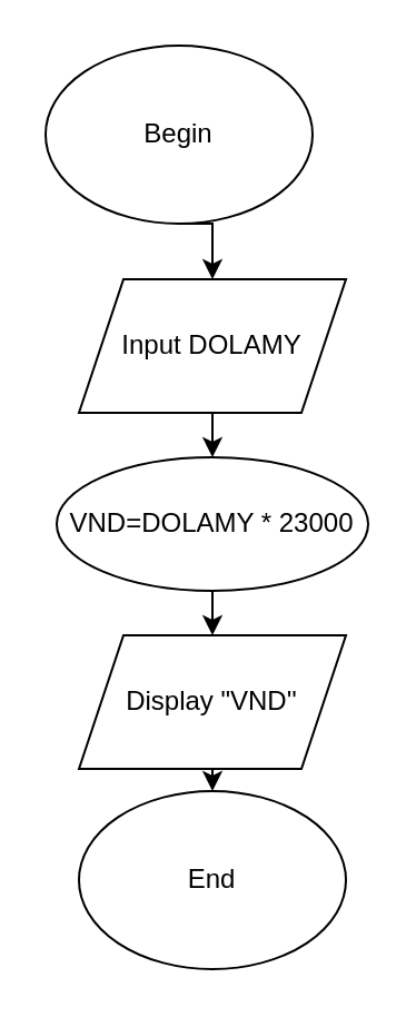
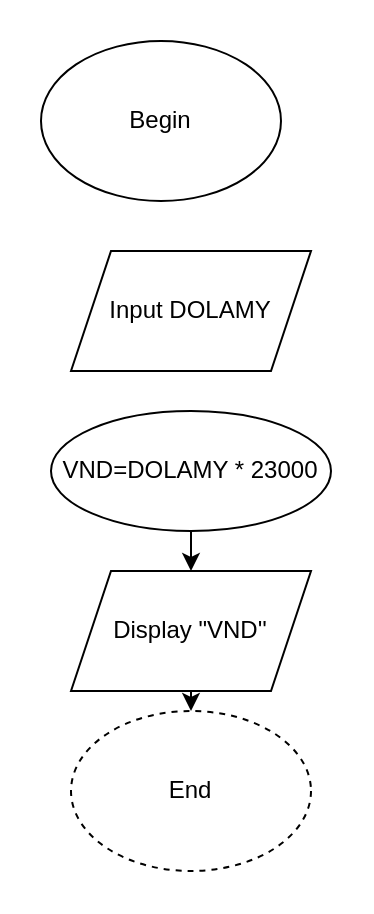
- <mxCell id="2" style="edgeStyle=orthogonalEdgeStyle;rounded=0;orthogonalLoop=1;jettySize=auto;html=1;exitX=0.5;exitY=1;exitDx=0;exitDy=0;entryX=0.5;entryY=0;entryDx=0;entryDy=0;" edge="1" parent="1" source="3" target="5"><mxGeometry relative="1" as="geometry" /></mxCell>
- <mxCell id="4" style="edgeStyle=orthogonalEdgeStyle;rounded=0;orthogonalLoop=1;jettySize=auto;html=1;exitX=0.5;exitY=1;exitDx=0;exitDy=0;entryX=0.5;entryY=0;entryDx=0;entryDy=0;" edge="1" parent="1" source="5" target="7"><mxGeometry relative="1" as="geometry" /></mxCell>
- <mxCell id="10" value="End" style="ellipse;whiteSpace=wrap;html=1;" vertex="1" parent="1"><mxGeometry x="35" y="355" width="120" height="80" as="geometry" /></mxCell>
+ <mxCell id="10" value="End" style="ellipse;whiteSpace=wrap;html=1;dashed=1;" vertex="1" parent="1"><mxGeometry x="35" y="355" width="120" height="80" as="geometry" /></mxCell>
